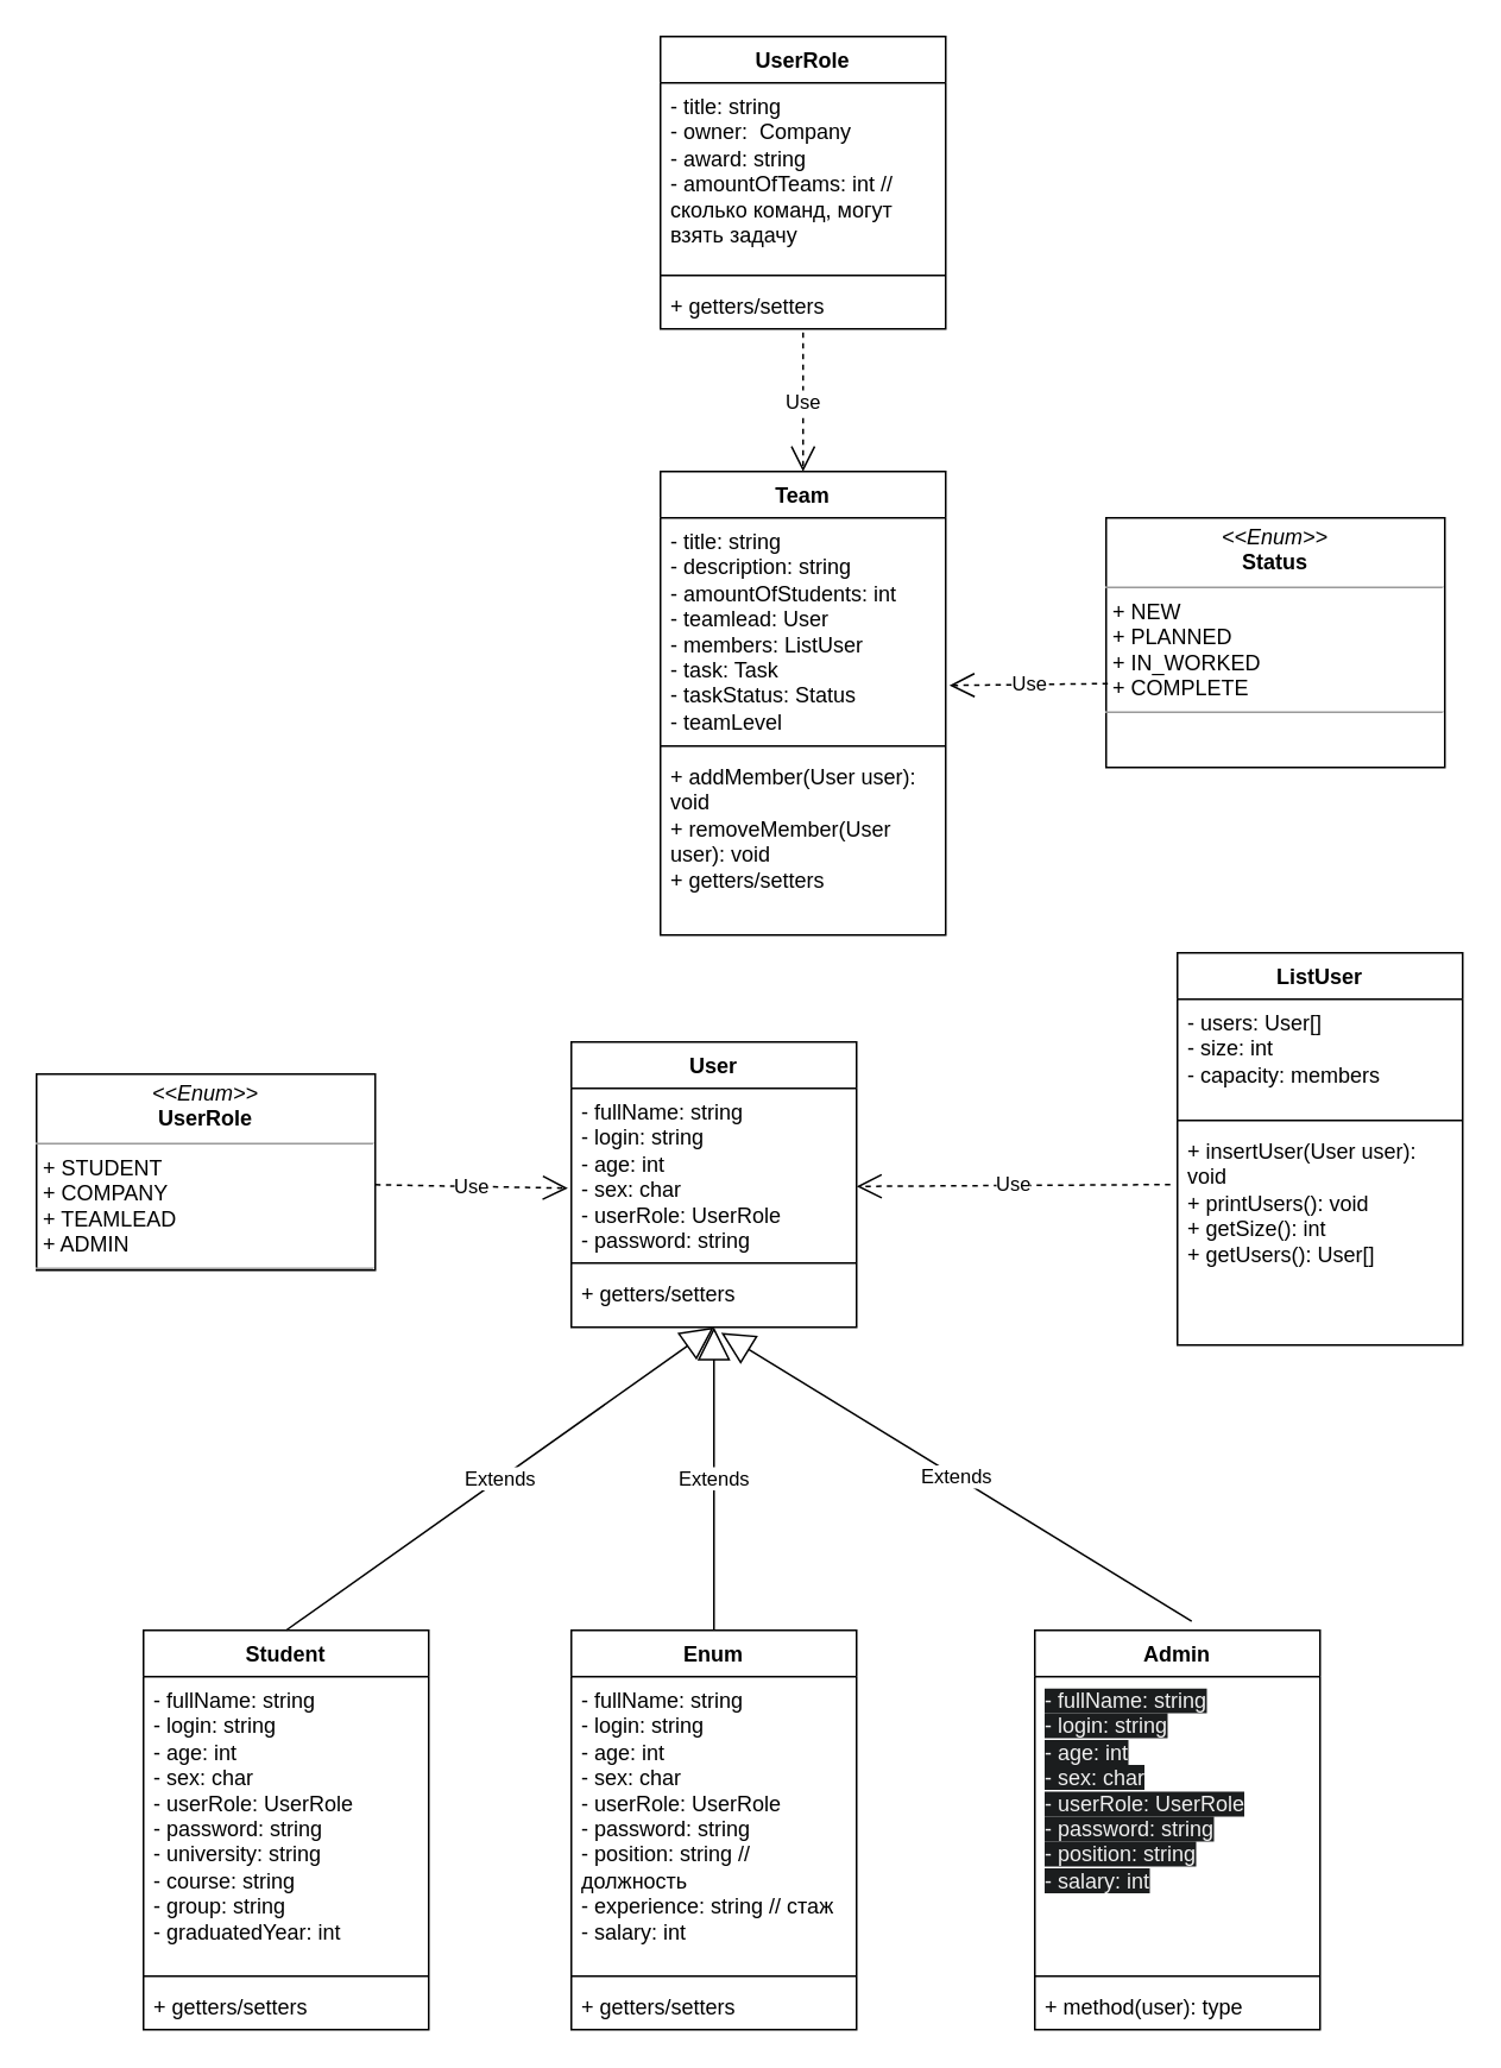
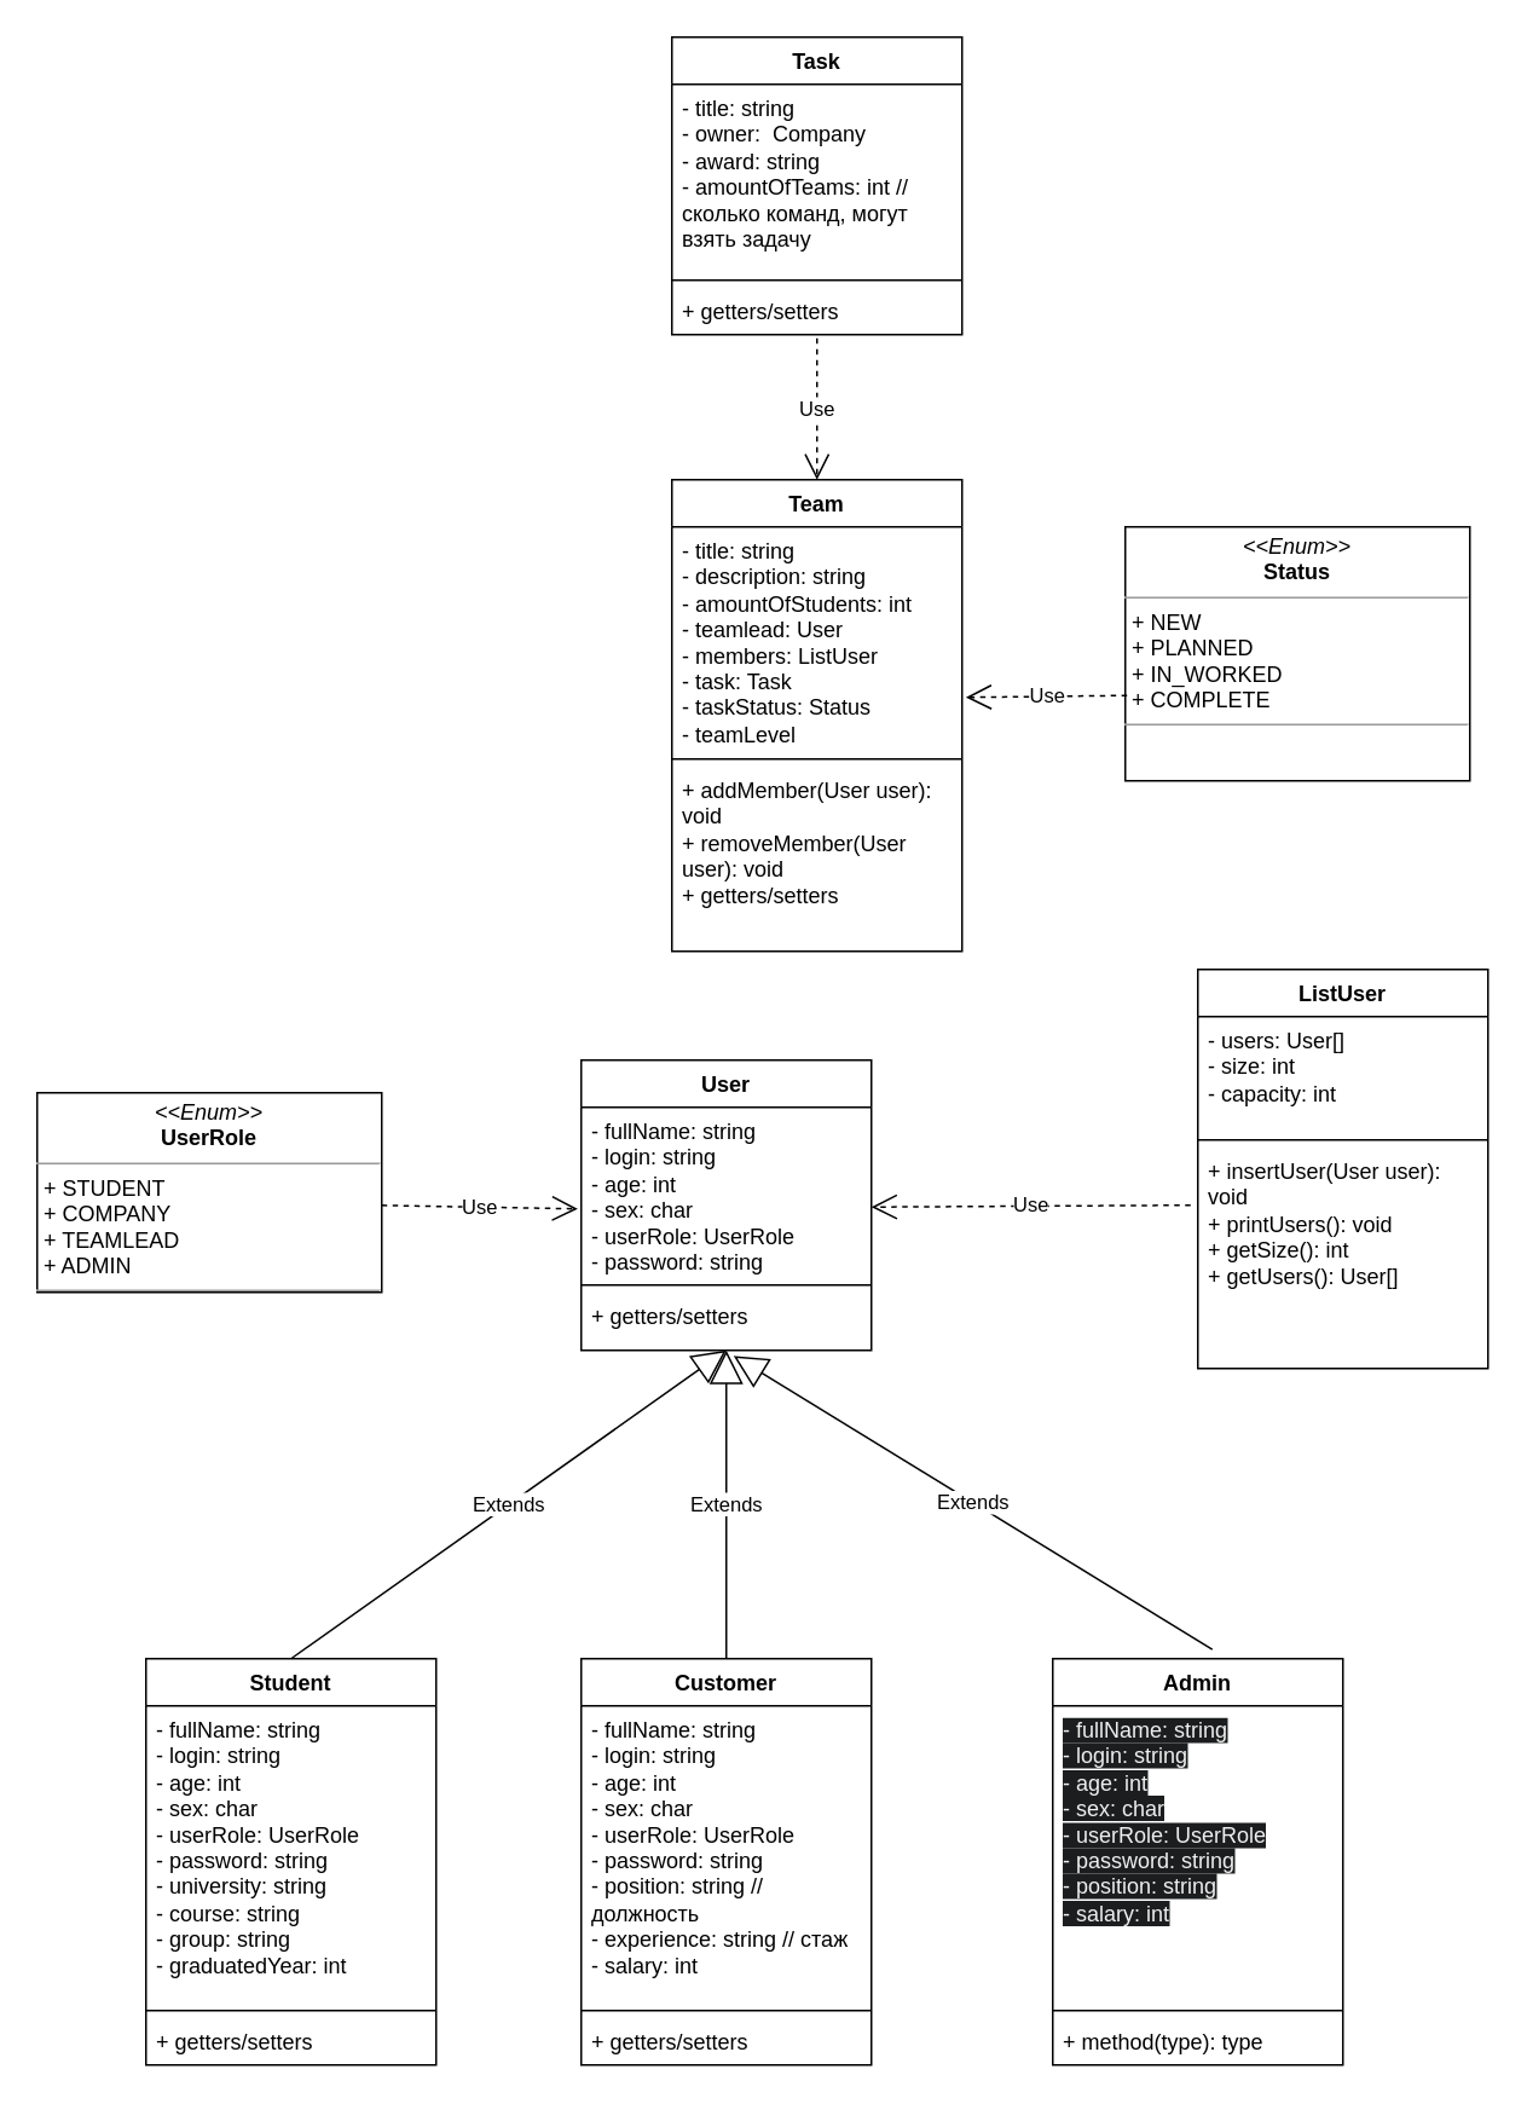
- <mxCell id="19" value="UserRole" style="swimlane;fontStyle=1;align=center;verticalAlign=top;childLayout=stackLayout;horizontal=1;startSize=26;horizontalStack=0;resizeParent=1;resizeParentMax=0;resizeLast=0;collapsible=1;marginBottom=0;whiteSpace=wrap;html=1;" vertex="1" parent="1"><mxGeometry x="370" y="20" width="160" height="164" as="geometry" /></mxCell>
+ <mxCell id="19" value="Task" style="swimlane;fontStyle=1;align=center;verticalAlign=top;childLayout=stackLayout;horizontal=1;startSize=26;horizontalStack=0;resizeParent=1;resizeParentMax=0;resizeLast=0;collapsible=1;marginBottom=0;whiteSpace=wrap;html=1;" vertex="1" parent="1"><mxGeometry x="370" y="20" width="160" height="164" as="geometry" /></mxCell>
- <mxCell id="11" value="- users: User[]&lt;br&gt;- size: int&lt;br&gt;- capacity: members&lt;br&gt;" style="text;strokeColor=none;fillColor=none;align=left;verticalAlign=top;spacingLeft=4;spacingRight=4;overflow=hidden;rotatable=0;points=[[0,0.5],[1,0.5]];portConstraint=eastwest;whiteSpace=wrap;html=1;" vertex="1" parent="10"><mxGeometry y="26" width="160" height="64" as="geometry" /></mxCell>
+ <mxCell id="11" value="- users: User[]&lt;br&gt;- size: int&lt;br&gt;- capacity: int&lt;br&gt;" style="text;strokeColor=none;fillColor=none;align=left;verticalAlign=top;spacingLeft=4;spacingRight=4;overflow=hidden;rotatable=0;points=[[0,0.5],[1,0.5]];portConstraint=eastwest;whiteSpace=wrap;html=1;" vertex="1" parent="10"><mxGeometry y="26" width="160" height="64" as="geometry" /></mxCell>
- <mxCell id="28" value="Enum" style="swimlane;fontStyle=1;align=center;verticalAlign=top;childLayout=stackLayout;horizontal=1;startSize=26;horizontalStack=0;resizeParent=1;resizeParentMax=0;resizeLast=0;collapsible=1;marginBottom=0;whiteSpace=wrap;html=1;" vertex="1" parent="1"><mxGeometry x="320" y="914" width="160" height="224" as="geometry" /></mxCell>
+ <mxCell id="28" value="Customer" style="swimlane;fontStyle=1;align=center;verticalAlign=top;childLayout=stackLayout;horizontal=1;startSize=26;horizontalStack=0;resizeParent=1;resizeParentMax=0;resizeLast=0;collapsible=1;marginBottom=0;whiteSpace=wrap;html=1;" vertex="1" parent="1"><mxGeometry x="320" y="914" width="160" height="224" as="geometry" /></mxCell>
- <mxCell id="35" value="+ method(user): type" style="text;strokeColor=none;fillColor=none;align=left;verticalAlign=top;spacingLeft=4;spacingRight=4;overflow=hidden;rotatable=0;points=[[0,0.5],[1,0.5]];portConstraint=eastwest;whiteSpace=wrap;html=1;" vertex="1" parent="32"><mxGeometry y="198" width="160" height="26" as="geometry" /></mxCell>
+ <mxCell id="35" value="+ method(type): type" style="text;strokeColor=none;fillColor=none;align=left;verticalAlign=top;spacingLeft=4;spacingRight=4;overflow=hidden;rotatable=0;points=[[0,0.5],[1,0.5]];portConstraint=eastwest;whiteSpace=wrap;html=1;" vertex="1" parent="32"><mxGeometry y="198" width="160" height="26" as="geometry" /></mxCell>
